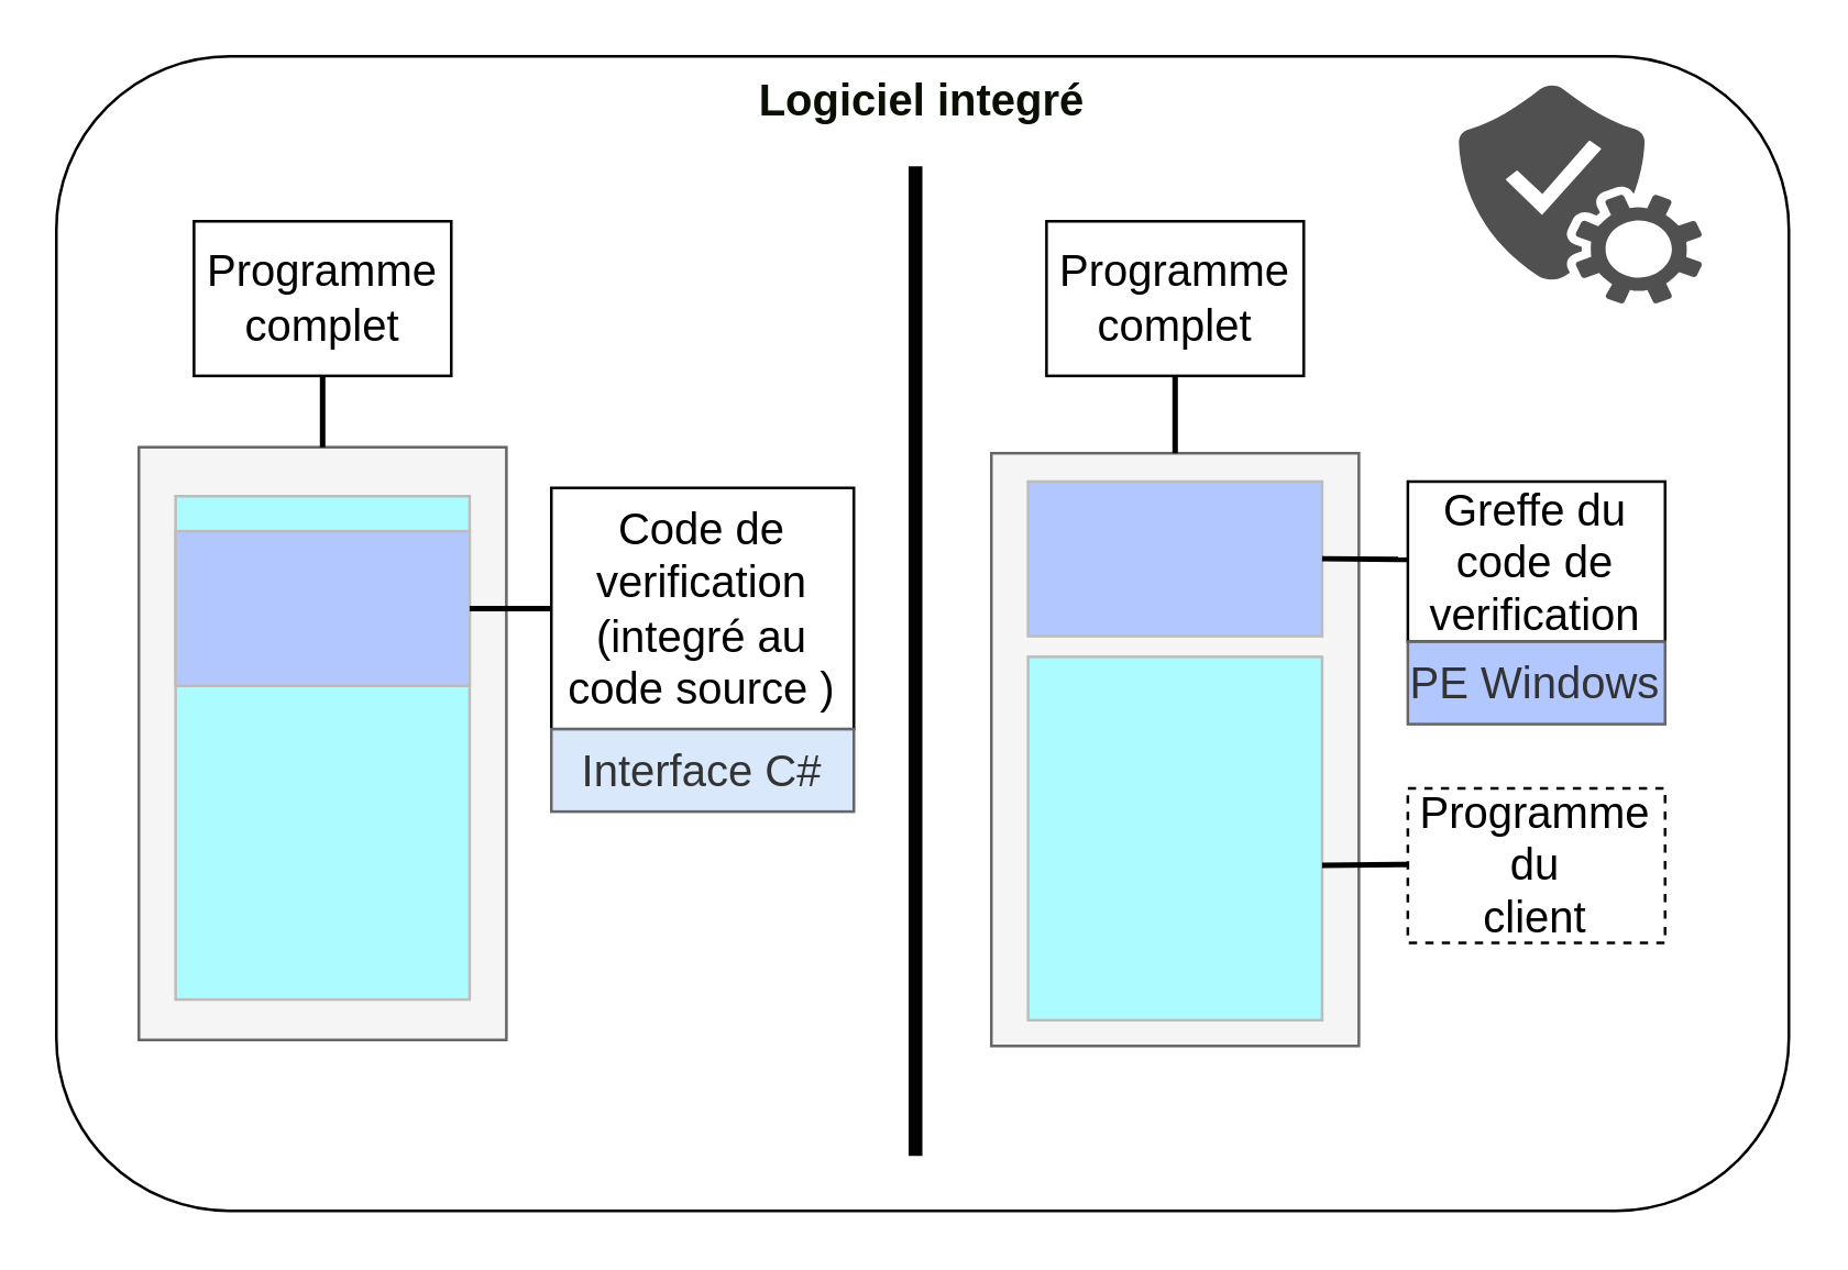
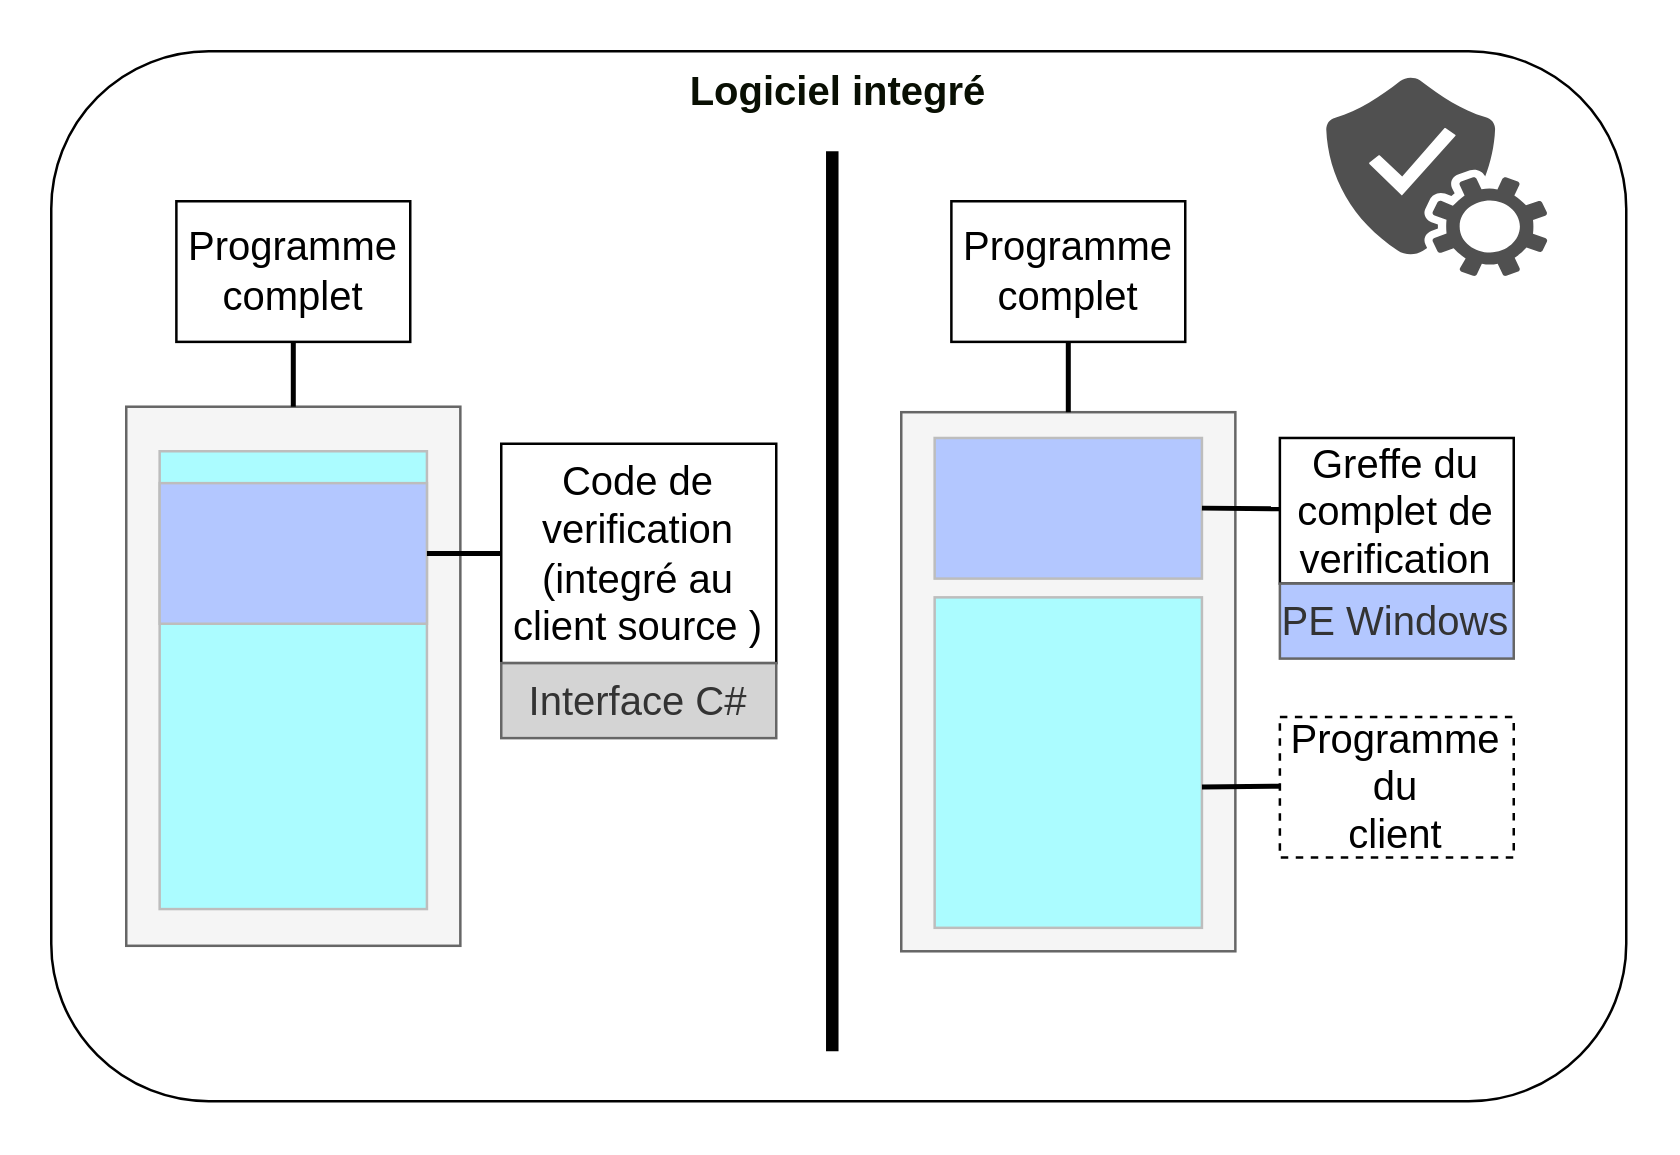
- <mxCell id="10" value="&lt;font style=&quot;font-size: 16px&quot;&gt;Greffe du code de verification&lt;/font&gt;" style="whiteSpace=wrap;html=1;align=center;verticalAlign=middle;treeFolding=1;treeMoving=1;newEdgeStyle={&quot;edgeStyle&quot;:&quot;elbowEdgeStyle&quot;,&quot;startArrow&quot;:&quot;none&quot;,&quot;endArrow&quot;:&quot;none&quot;};shadow=0;fontColor=#000000;fillColor=#FFFFFF;gradientColor=none;" vertex="1" parent="1"><mxGeometry x="511.455" y="174.688" width="93.545" height="58.25" as="geometry" /></mxCell>
+ <mxCell id="10" value="&lt;font style=&quot;font-size: 16px&quot;&gt;Greffe du complet de verification&lt;/font&gt;" style="whiteSpace=wrap;html=1;align=center;verticalAlign=middle;treeFolding=1;treeMoving=1;newEdgeStyle={&quot;edgeStyle&quot;:&quot;elbowEdgeStyle&quot;,&quot;startArrow&quot;:&quot;none&quot;,&quot;endArrow&quot;:&quot;none&quot;};shadow=0;fontColor=#000000;fillColor=#FFFFFF;gradientColor=none;" vertex="1" parent="1"><mxGeometry x="511.455" y="174.688" width="93.545" height="58.25" as="geometry" /></mxCell>
- <mxCell id="24" value="&lt;div&gt;&lt;font style=&quot;font-size: 16px&quot;&gt;Code de verification (integré au code source )&lt;/font&gt; &lt;br&gt;&lt;/div&gt;" style="whiteSpace=wrap;html=1;align=center;verticalAlign=middle;treeFolding=1;treeMoving=1;newEdgeStyle={&quot;edgeStyle&quot;:&quot;elbowEdgeStyle&quot;,&quot;startArrow&quot;:&quot;none&quot;,&quot;endArrow&quot;:&quot;none&quot;};shadow=0;fontColor=#000000;fillColor=#FFFFFF;gradientColor=none;" vertex="1" parent="1"><mxGeometry x="200" y="177" width="110" height="87.75" as="geometry" /></mxCell>
+ <mxCell id="24" value="&lt;div&gt;&lt;font style=&quot;font-size: 16px&quot;&gt;Code de verification (integré au client source )&lt;/font&gt; &lt;br&gt;&lt;/div&gt;" style="whiteSpace=wrap;html=1;align=center;verticalAlign=middle;treeFolding=1;treeMoving=1;newEdgeStyle={&quot;edgeStyle&quot;:&quot;elbowEdgeStyle&quot;,&quot;startArrow&quot;:&quot;none&quot;,&quot;endArrow&quot;:&quot;none&quot;};shadow=0;fontColor=#000000;fillColor=#FFFFFF;gradientColor=none;" vertex="1" parent="1"><mxGeometry x="200" y="177" width="110" height="87.75" as="geometry" /></mxCell>
- <mxCell id="25" value="Interface C#" style="rounded=0;whiteSpace=wrap;html=1;shadow=0;fontSize=16;fontColor=#333333;fillColor=#dae8fc;strokeColor=#666666;" vertex="1" parent="1"><mxGeometry x="200" y="264.75" width="110" height="30" as="geometry" /></mxCell>
+ <mxCell id="25" value="Interface C#" style="rounded=0;whiteSpace=wrap;html=1;shadow=0;fontSize=16;fontColor=#333333;fillColor=#D4D4D4;strokeColor=#666666;" vertex="1" parent="1"><mxGeometry x="200" y="264.75" width="110" height="30" as="geometry" /></mxCell>
